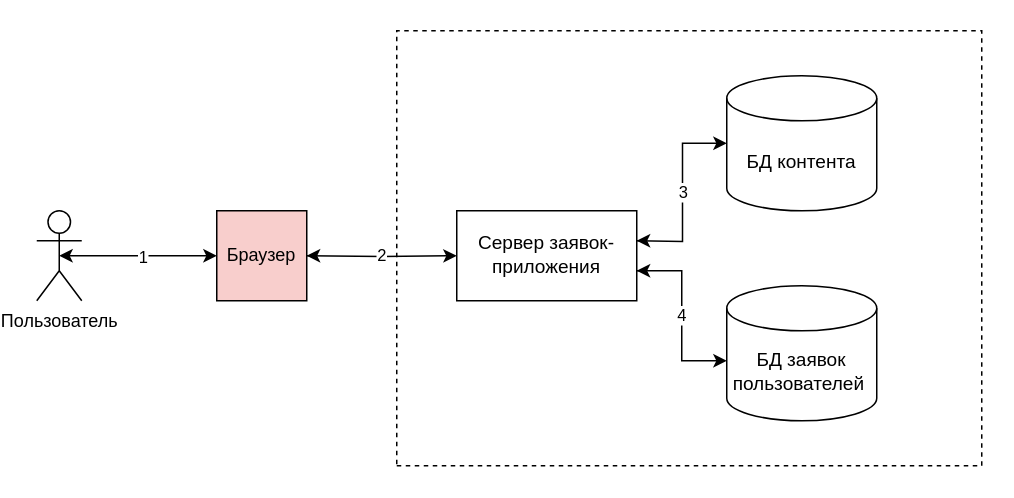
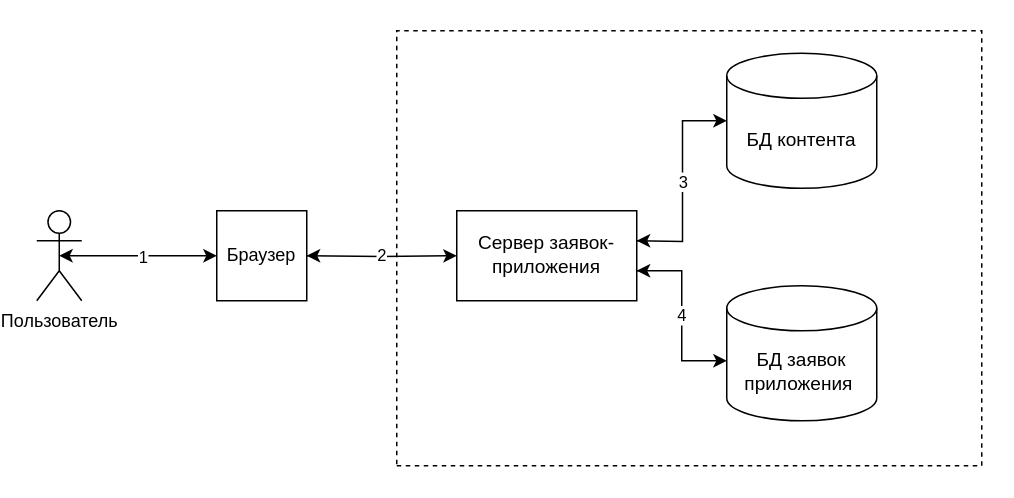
- <mxCell id="5" value="&lt;span style=&quot;font-family: sans-serif ; font-size: 12.7px ; text-align: left ; background-color: rgb(255 , 255 , 255)&quot;&gt;БД контента&lt;/span&gt;" style="shape=cylinder3;whiteSpace=wrap;html=1;boundedLbl=1;backgroundOutline=1;size=15;" parent="1" vertex="1"><mxGeometry x="480" y="50" width="100" height="90" as="geometry" /></mxCell>
+ <mxCell id="5" value="&lt;span style=&quot;font-family: sans-serif ; font-size: 12.7px ; text-align: left ; background-color: rgb(255 , 255 , 255)&quot;&gt;БД контента&lt;/span&gt;" style="shape=cylinder3;whiteSpace=wrap;html=1;boundedLbl=1;backgroundOutline=1;size=15;" parent="1" vertex="1"><mxGeometry x="480" y="35" width="100" height="90" as="geometry" /></mxCell>
- <mxCell id="3" value="Браузер" style="whiteSpace=wrap;html=1;aspect=fixed;fillColor=#f8cecc;" parent="1" vertex="1"><mxGeometry x="140" y="140" width="60" height="60" as="geometry" /></mxCell>
+ <mxCell id="3" value="Браузер" style="whiteSpace=wrap;html=1;aspect=fixed;" parent="1" vertex="1"><mxGeometry x="140" y="140" width="60" height="60" as="geometry" /></mxCell>
- <mxCell id="6" value="&lt;span style=&quot;font-family: sans-serif ; font-size: 12.7px ; text-align: left ; background-color: rgb(255 , 255 , 255)&quot;&gt;БД заявок пользователей&amp;nbsp;&lt;/span&gt;" style="shape=cylinder3;whiteSpace=wrap;html=1;boundedLbl=1;backgroundOutline=1;size=15;" parent="1" vertex="1"><mxGeometry x="480" y="190" width="100" height="90" as="geometry" /></mxCell>
+ <mxCell id="6" value="&lt;span style=&quot;font-family: sans-serif ; font-size: 12.7px ; text-align: left ; background-color: rgb(255 , 255 , 255)&quot;&gt;БД заявок приложения&amp;nbsp;&lt;/span&gt;" style="shape=cylinder3;whiteSpace=wrap;html=1;boundedLbl=1;backgroundOutline=1;size=15;" parent="1" vertex="1"><mxGeometry x="480" y="190" width="100" height="90" as="geometry" /></mxCell>
